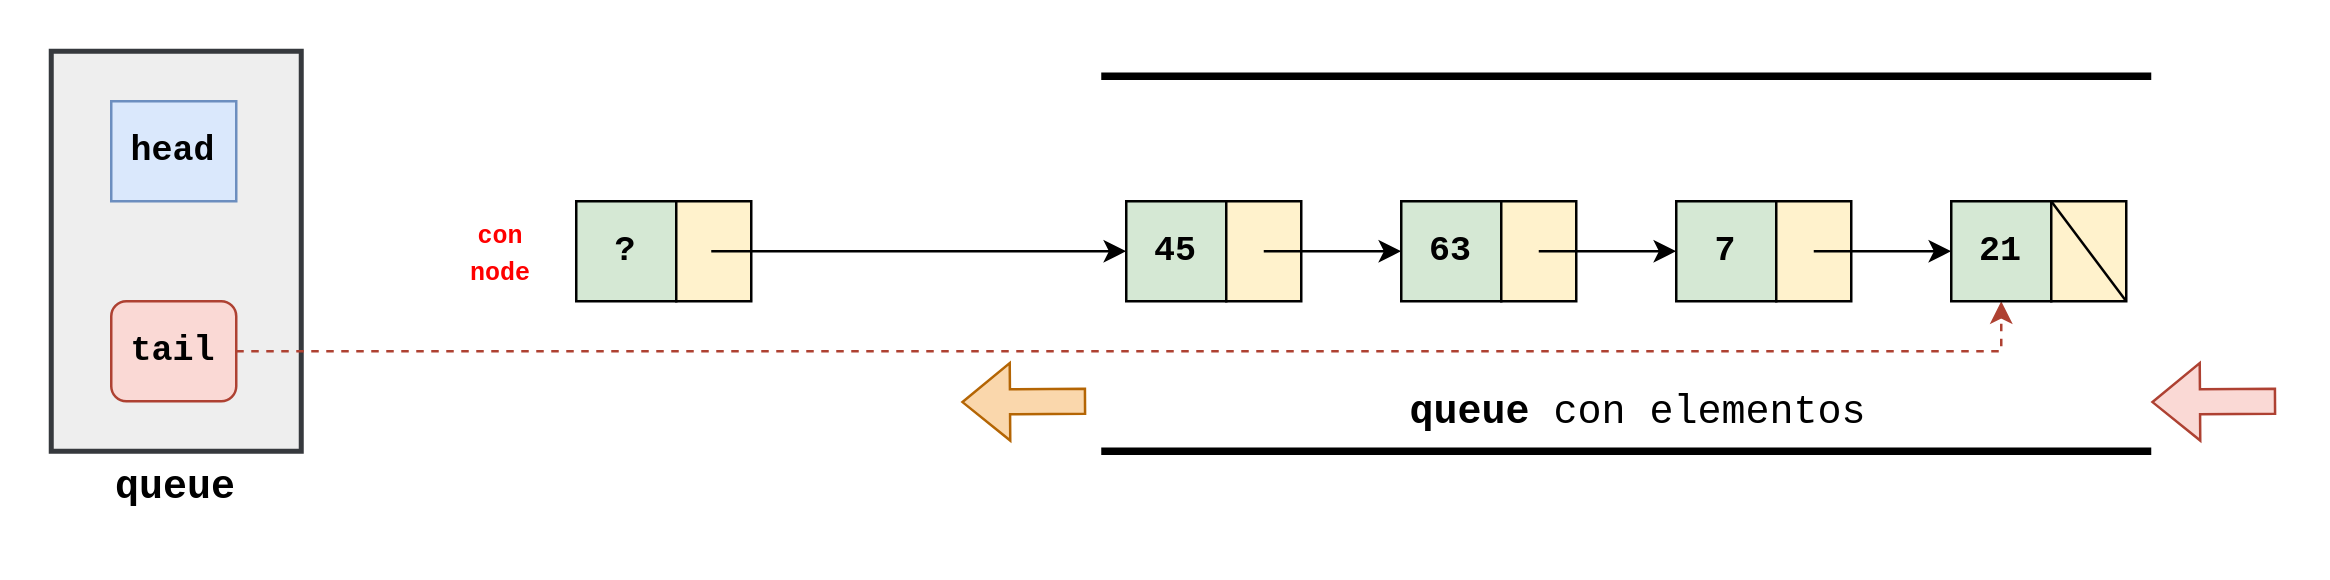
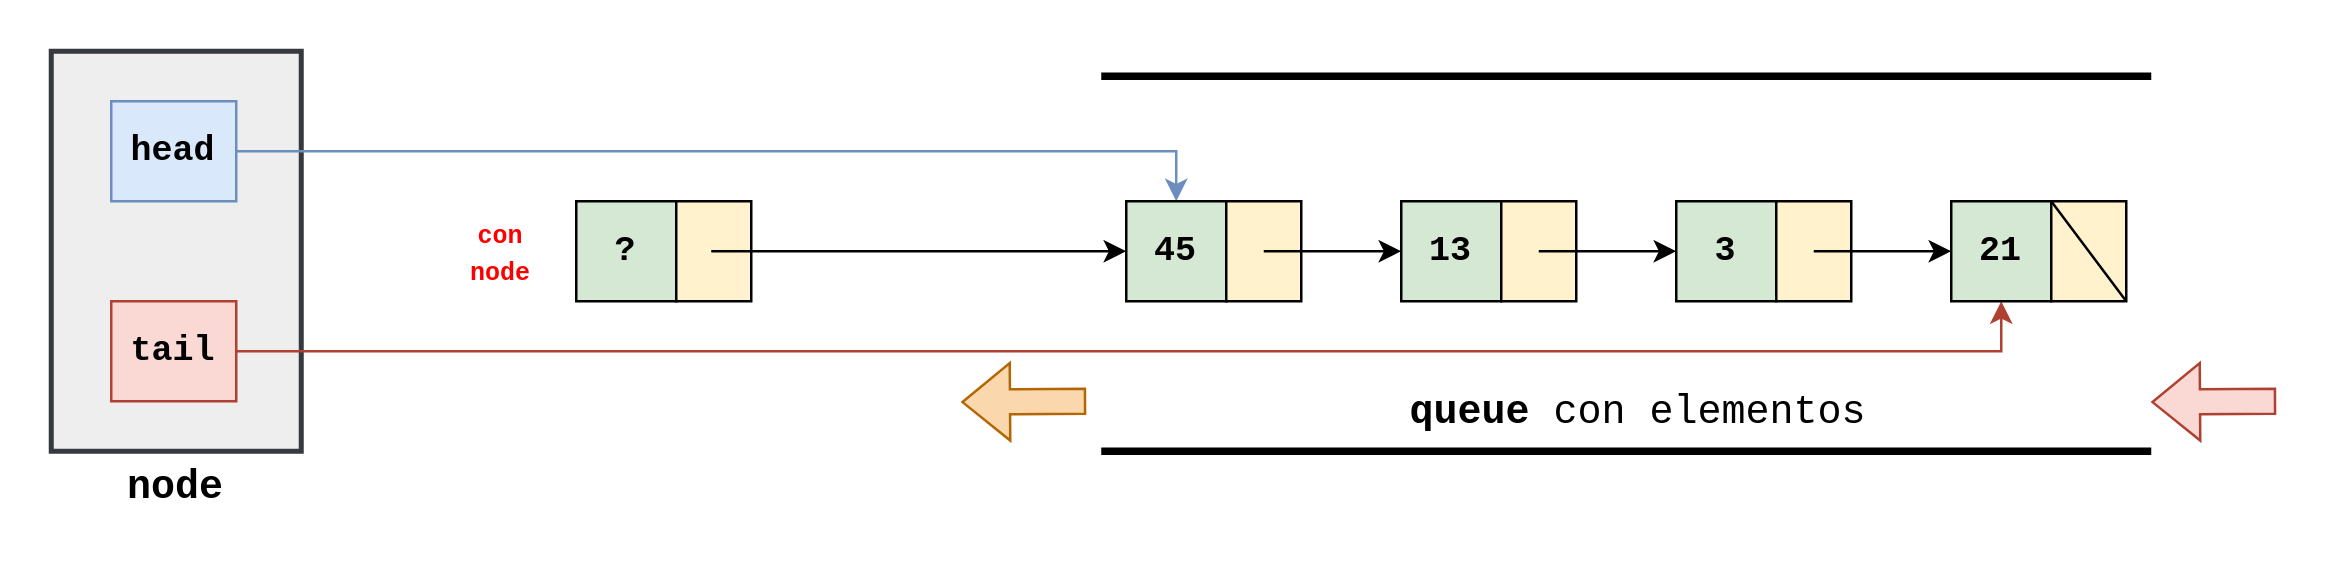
+ <mxCell id="4" value="" style="endArrow=classic;html=1;rounded=0;exitX=1;exitY=0.5;exitDx=0;exitDy=0;strokeColor=#6C8EBF;entryX=0.5;entryY=0;entryDx=0;entryDy=0;" parent="1" source="3" target="15" edge="1"><mxGeometry width="50" height="50" relative="1" as="geometry"><mxPoint x="240" y="190" as="sourcePoint" /><mxPoint x="150" y="70" as="targetPoint" /><Array as="points"><mxPoint x="470" y="60" /></Array></mxGeometry></mxCell>
- <mxCell id="18" value="&lt;font face=&quot;Courier New&quot;&gt;&lt;span style=&quot;font-size: 14px;&quot;&gt;&lt;b&gt;63&lt;/b&gt;&lt;/span&gt;&lt;/font&gt;" style="rounded=0;whiteSpace=wrap;html=1;fillColor=#d5e8d4;strokeColor=#000000;" parent="1" vertex="1"><mxGeometry x="560" y="80" width="40" height="40" as="geometry" /></mxCell>
+ <mxCell id="18" value="&lt;font face=&quot;Courier New&quot;&gt;&lt;span style=&quot;font-size: 14px;&quot;&gt;&lt;b&gt;13&lt;/b&gt;&lt;/span&gt;&lt;/font&gt;" style="rounded=0;whiteSpace=wrap;html=1;fillColor=#d5e8d4;strokeColor=#000000;" parent="1" vertex="1"><mxGeometry x="560" y="80" width="40" height="40" as="geometry" /></mxCell>
- <mxCell id="21" value="&lt;font face=&quot;Courier New&quot;&gt;&lt;span style=&quot;font-size: 14px;&quot;&gt;&lt;b&gt;7&lt;/b&gt;&lt;/span&gt;&lt;/font&gt;" style="rounded=0;whiteSpace=wrap;html=1;fillColor=#d5e8d4;strokeColor=#000000;" parent="1" vertex="1"><mxGeometry x="670" y="80" width="40" height="40" as="geometry" /></mxCell>
+ <mxCell id="21" value="&lt;font face=&quot;Courier New&quot;&gt;&lt;span style=&quot;font-size: 14px;&quot;&gt;&lt;b&gt;3&lt;/b&gt;&lt;/span&gt;&lt;/font&gt;" style="rounded=0;whiteSpace=wrap;html=1;fillColor=#d5e8d4;strokeColor=#000000;" parent="1" vertex="1"><mxGeometry x="670" y="80" width="40" height="40" as="geometry" /></mxCell>
- <mxCell id="6" value="&lt;font style=&quot;font-size: 14px;&quot; face=&quot;Courier New&quot;&gt;&lt;b&gt;tail&lt;/b&gt;&lt;/font&gt;" style="whiteSpace=wrap;html=1;fillColor=#fad9d5;strokeColor=#ae4132;rounded=1;" parent="1" vertex="1"><mxGeometry x="44" y="120" width="50" height="40" as="geometry" /></mxCell>
+ <mxCell id="6" value="&lt;font style=&quot;font-size: 14px;&quot; face=&quot;Courier New&quot;&gt;&lt;b&gt;tail&lt;/b&gt;&lt;/font&gt;" style="rounded=0;whiteSpace=wrap;html=1;fillColor=#fad9d5;strokeColor=#ae4132;" parent="1" vertex="1"><mxGeometry x="44" y="120" width="50" height="40" as="geometry" /></mxCell>
- <mxCell id="7" value="" style="endArrow=classic;html=1;rounded=0;exitX=1;exitY=0.5;exitDx=0;exitDy=0;strokeColor=#AE4132;entryX=0.5;entryY=1;entryDx=0;entryDy=0;dashed=1;" parent="1" source="6" target="24" edge="1"><mxGeometry width="50" height="50" relative="1" as="geometry"><mxPoint x="240" y="247" as="sourcePoint" /><mxPoint x="580" y="130" as="targetPoint" /><Array as="points"><mxPoint x="800" y="140" /></Array></mxGeometry></mxCell>
+ <mxCell id="7" value="" style="endArrow=classic;html=1;rounded=0;exitX=1;exitY=0.5;exitDx=0;exitDy=0;strokeColor=#AE4132;entryX=0.5;entryY=1;entryDx=0;entryDy=0;" parent="1" source="6" target="24" edge="1"><mxGeometry width="50" height="50" relative="1" as="geometry"><mxPoint x="240" y="247" as="sourcePoint" /><mxPoint x="580" y="130" as="targetPoint" /><Array as="points"><mxPoint x="800" y="140" /></Array></mxGeometry></mxCell>
- <mxCell id="5" value="&lt;font style=&quot;font-size: 16px;&quot; face=&quot;Courier New&quot;&gt;&lt;b&gt;queue&lt;/b&gt;&lt;/font&gt;" style="text;html=1;align=center;verticalAlign=middle;whiteSpace=wrap;rounded=0;" parent="1" vertex="1"><mxGeometry x="40" y="180" width="60" height="30" as="geometry" /></mxCell>
+ <mxCell id="5" value="&lt;font style=&quot;font-size: 16px;&quot; face=&quot;Courier New&quot;&gt;&lt;b&gt;node&lt;/b&gt;&lt;/font&gt;" style="text;html=1;align=center;verticalAlign=middle;whiteSpace=wrap;rounded=0;" parent="1" vertex="1"><mxGeometry x="40" y="180" width="60" height="30" as="geometry" /></mxCell>
